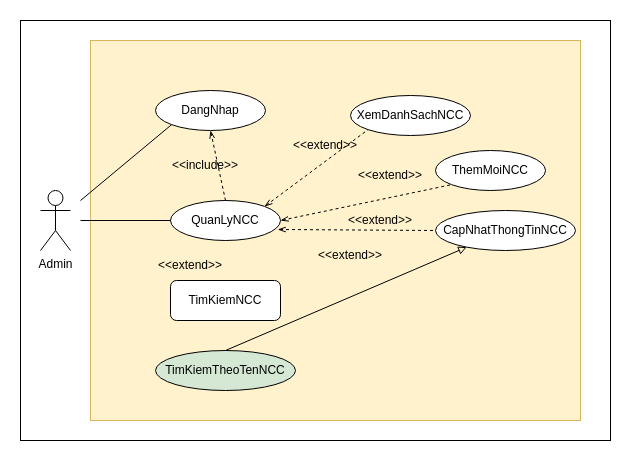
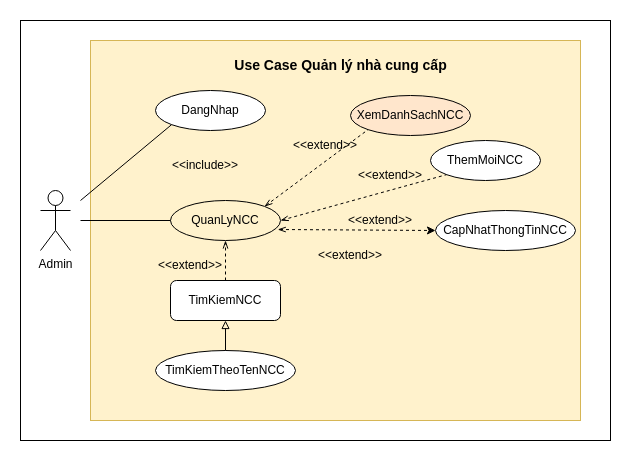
+ <mxCell id="26" value="&lt;b&gt;&lt;font style=&quot;font-size: 14px;&quot;&gt;Use Case Quản lý nhà cung cấp&lt;/font&gt;&lt;/b&gt;" style="text;html=1;align=center;verticalAlign=middle;resizable=0;points=[];autosize=1;strokeColor=none;fillColor=none;" vertex="1" parent="1"><mxGeometry x="220" y="50" width="240" height="30" as="geometry" /></mxCell>
- <mxCell id="16" value="XemDanhSachNCC" style="ellipse;whiteSpace=wrap;html=1;" parent="1" vertex="1"><mxGeometry x="350" y="95" width="120" height="40" as="geometry" /></mxCell>
+ <mxCell id="16" value="XemDanhSachNCC" style="ellipse;whiteSpace=wrap;html=1;fillColor=#ffe6cc;" parent="1" vertex="1"><mxGeometry x="350" y="95" width="120" height="40" as="geometry" /></mxCell>
- <mxCell id="9" value="" style="endArrow=openThin;dashed=1;html=1;rounded=0;entryX=0.5;entryY=1;entryDx=0;entryDy=0;exitX=0.5;exitY=0;exitDx=0;exitDy=0;startArrow=none;startFill=0;endFill=0;" parent="1" source="7" target="5" edge="1"><mxGeometry width="50" height="50" relative="1" as="geometry"><mxPoint x="340" y="260" as="sourcePoint" /><mxPoint x="390" y="210" as="targetPoint" /></mxGeometry></mxCell>
- <mxCell id="19" value="ThemMoiNCC" style="ellipse;whiteSpace=wrap;html=1;" parent="1" vertex="1"><mxGeometry x="435" y="150" width="110" height="40" as="geometry" /></mxCell>
+ <mxCell id="19" value="ThemMoiNCC" style="ellipse;whiteSpace=wrap;html=1;" parent="1" vertex="1"><mxGeometry x="430" y="140" width="110" height="40" as="geometry" /></mxCell>
- <mxCell id="7" value="QuanLyNCC" style="ellipse;whiteSpace=wrap;html=1;" parent="1" vertex="1"><mxGeometry x="170" y="200" width="110" height="40" as="geometry" /></mxCell>
+ <mxCell id="7" value="QuanLyNCC" style="ellipse;whiteSpace=wrap;html=1;fillColor=#fff2cc;" parent="1" vertex="1"><mxGeometry x="170" y="200" width="110" height="40" as="geometry" /></mxCell>
- <mxCell id="23" value="" style="endArrow=none;dashed=1;html=1;rounded=0;entryX=0;entryY=0.5;entryDx=0;entryDy=0;exitX=0.975;exitY=0.725;exitDx=0;exitDy=0;startArrow=openThin;startFill=0;exitPerimeter=0;" parent="1" source="7" target="22" edge="1"><mxGeometry width="50" height="50" relative="1" as="geometry"><mxPoint x="290" y="230" as="sourcePoint" /><mxPoint x="506" y="134" as="targetPoint" /></mxGeometry></mxCell>
+ <mxCell id="23" value="" style="endArrow=classic;dashed=1;html=1;rounded=0;entryX=0;entryY=0.5;entryDx=0;entryDy=0;exitX=0.975;exitY=0.725;exitDx=0;exitDy=0;startArrow=openThin;startFill=0;exitPerimeter=0;" parent="1" source="7" target="22" edge="1"><mxGeometry width="50" height="50" relative="1" as="geometry"><mxPoint x="290" y="230" as="sourcePoint" /><mxPoint x="506" y="134" as="targetPoint" /></mxGeometry></mxCell>
+ <mxCell id="12" value="" style="endArrow=openThin;dashed=1;html=1;rounded=0;exitX=0.5;exitY=0;exitDx=0;exitDy=0;entryX=0.5;entryY=1;entryDx=0;entryDy=0;endFill=0;" parent="1" source="11" target="7" edge="1"><mxGeometry width="50" height="50" relative="1" as="geometry"><mxPoint x="340" y="260" as="sourcePoint" /><mxPoint x="390" y="210" as="targetPoint" /></mxGeometry></mxCell>
- <mxCell id="15" value="" style="endArrow=block;html=1;rounded=0;exitX=0.5;exitY=0;exitDx=0;exitDy=0;endFill=0;" parent="1" source="14" target="22" edge="1"><mxGeometry width="50" height="50" relative="1" as="geometry"><mxPoint x="340" y="260" as="sourcePoint" /><mxPoint x="390" y="210" as="targetPoint" /></mxGeometry></mxCell>
+ <mxCell id="15" value="" style="endArrow=block;html=1;rounded=0;exitX=0.5;exitY=0;exitDx=0;exitDy=0;entryX=0.5;entryY=1;entryDx=0;entryDy=0;endFill=0;" parent="1" source="14" target="11" edge="1"><mxGeometry width="50" height="50" relative="1" as="geometry"><mxPoint x="340" y="260" as="sourcePoint" /><mxPoint x="390" y="210" as="targetPoint" /></mxGeometry></mxCell>
- <mxCell id="14" value="TimKiemTheoTenNCC" style="ellipse;whiteSpace=wrap;html=1;fillColor=#d5e8d4;" parent="1" vertex="1"><mxGeometry x="155" y="350" width="140" height="40" as="geometry" /></mxCell>
+ <mxCell id="14" value="TimKiemTheoTenNCC" style="ellipse;whiteSpace=wrap;html=1;" parent="1" vertex="1"><mxGeometry x="155" y="350" width="140" height="40" as="geometry" /></mxCell>
